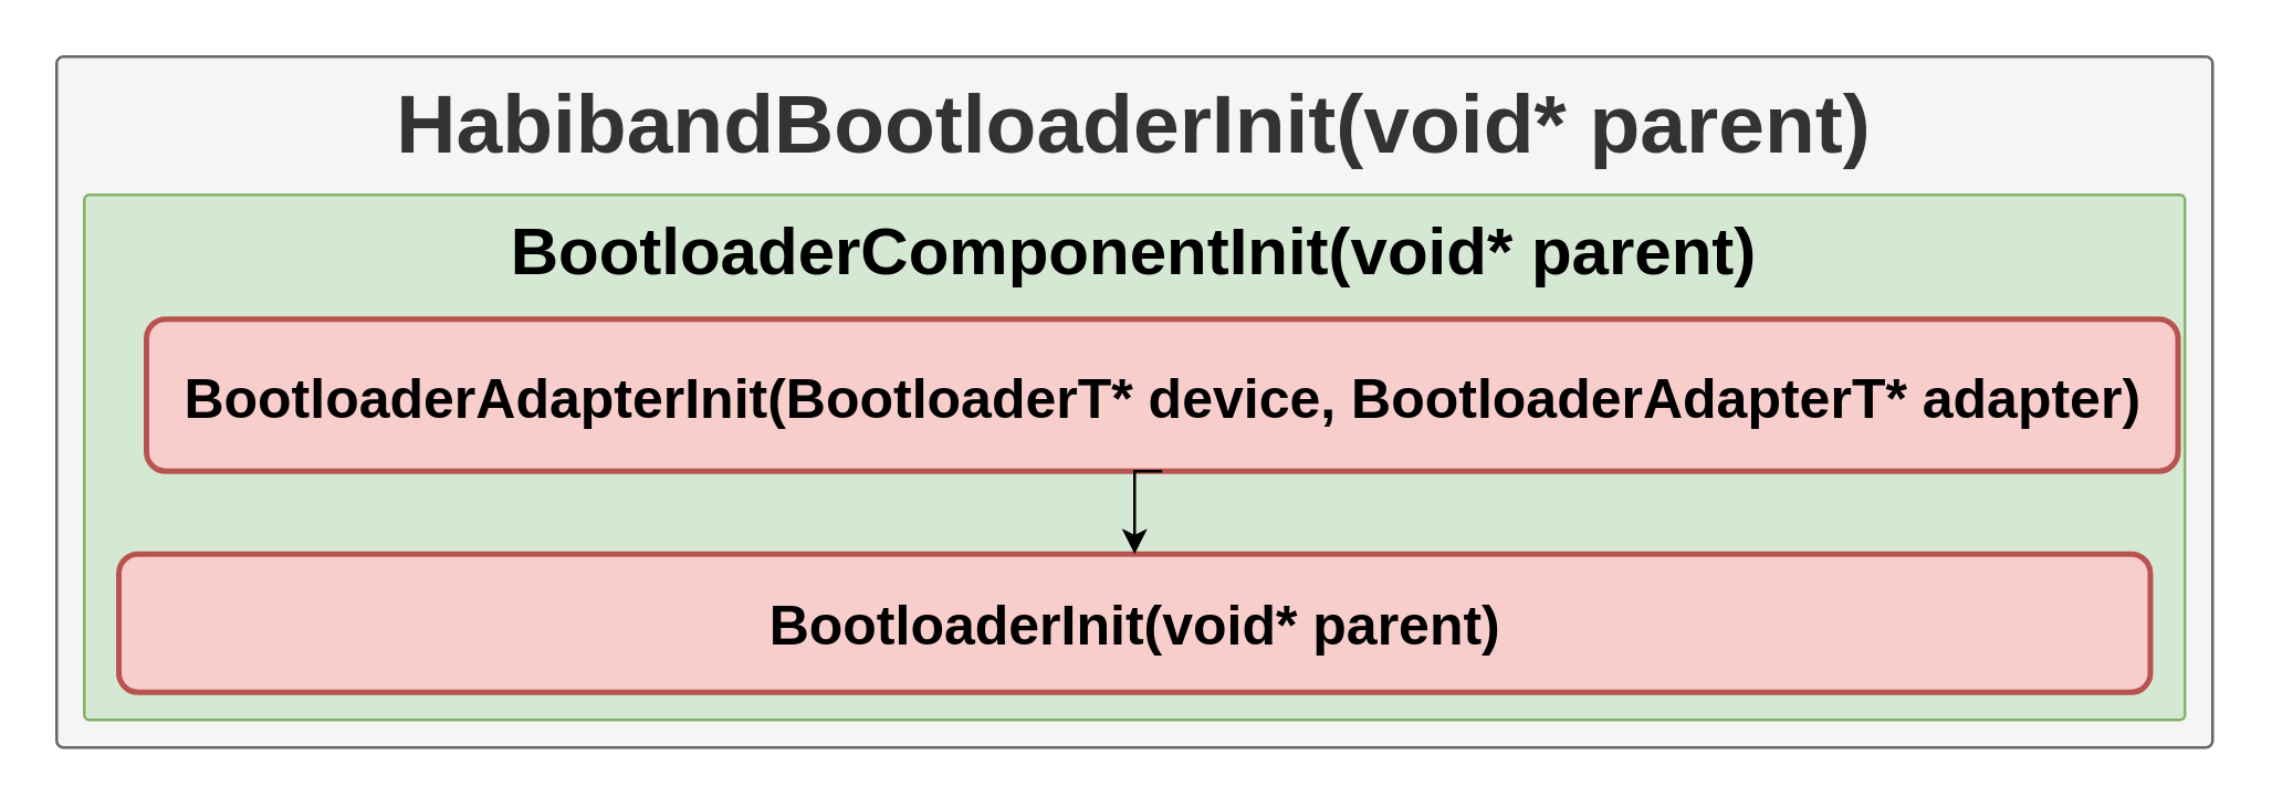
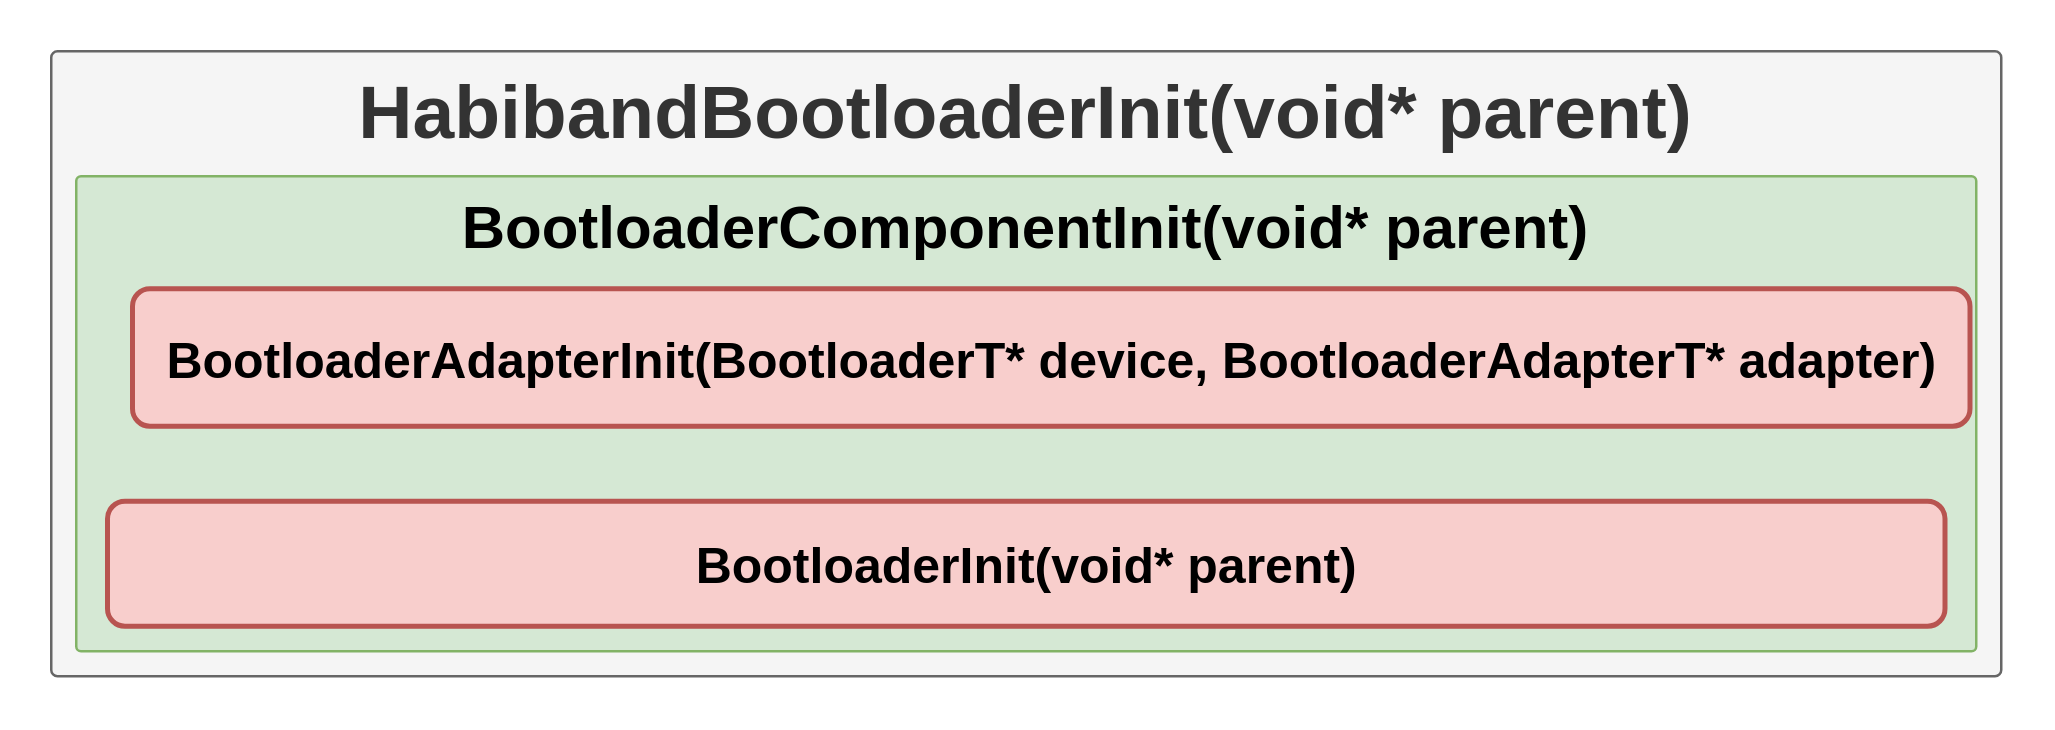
- <mxCell id="7" value="" style="edgeStyle=orthogonalEdgeStyle;rounded=0;orthogonalLoop=1;jettySize=auto;html=1;fontSize=24;entryX=0.5;entryY=0;entryDx=0;entryDy=0;exitX=0.5;exitY=1;exitDx=0;exitDy=0;" parent="1" source="5" target="6" edge="1"><mxGeometry relative="1" as="geometry"><mxPoint x="280" y="380" as="sourcePoint" /><mxPoint x="279.74" y="275" as="targetPoint" /></mxGeometry></mxCell>
